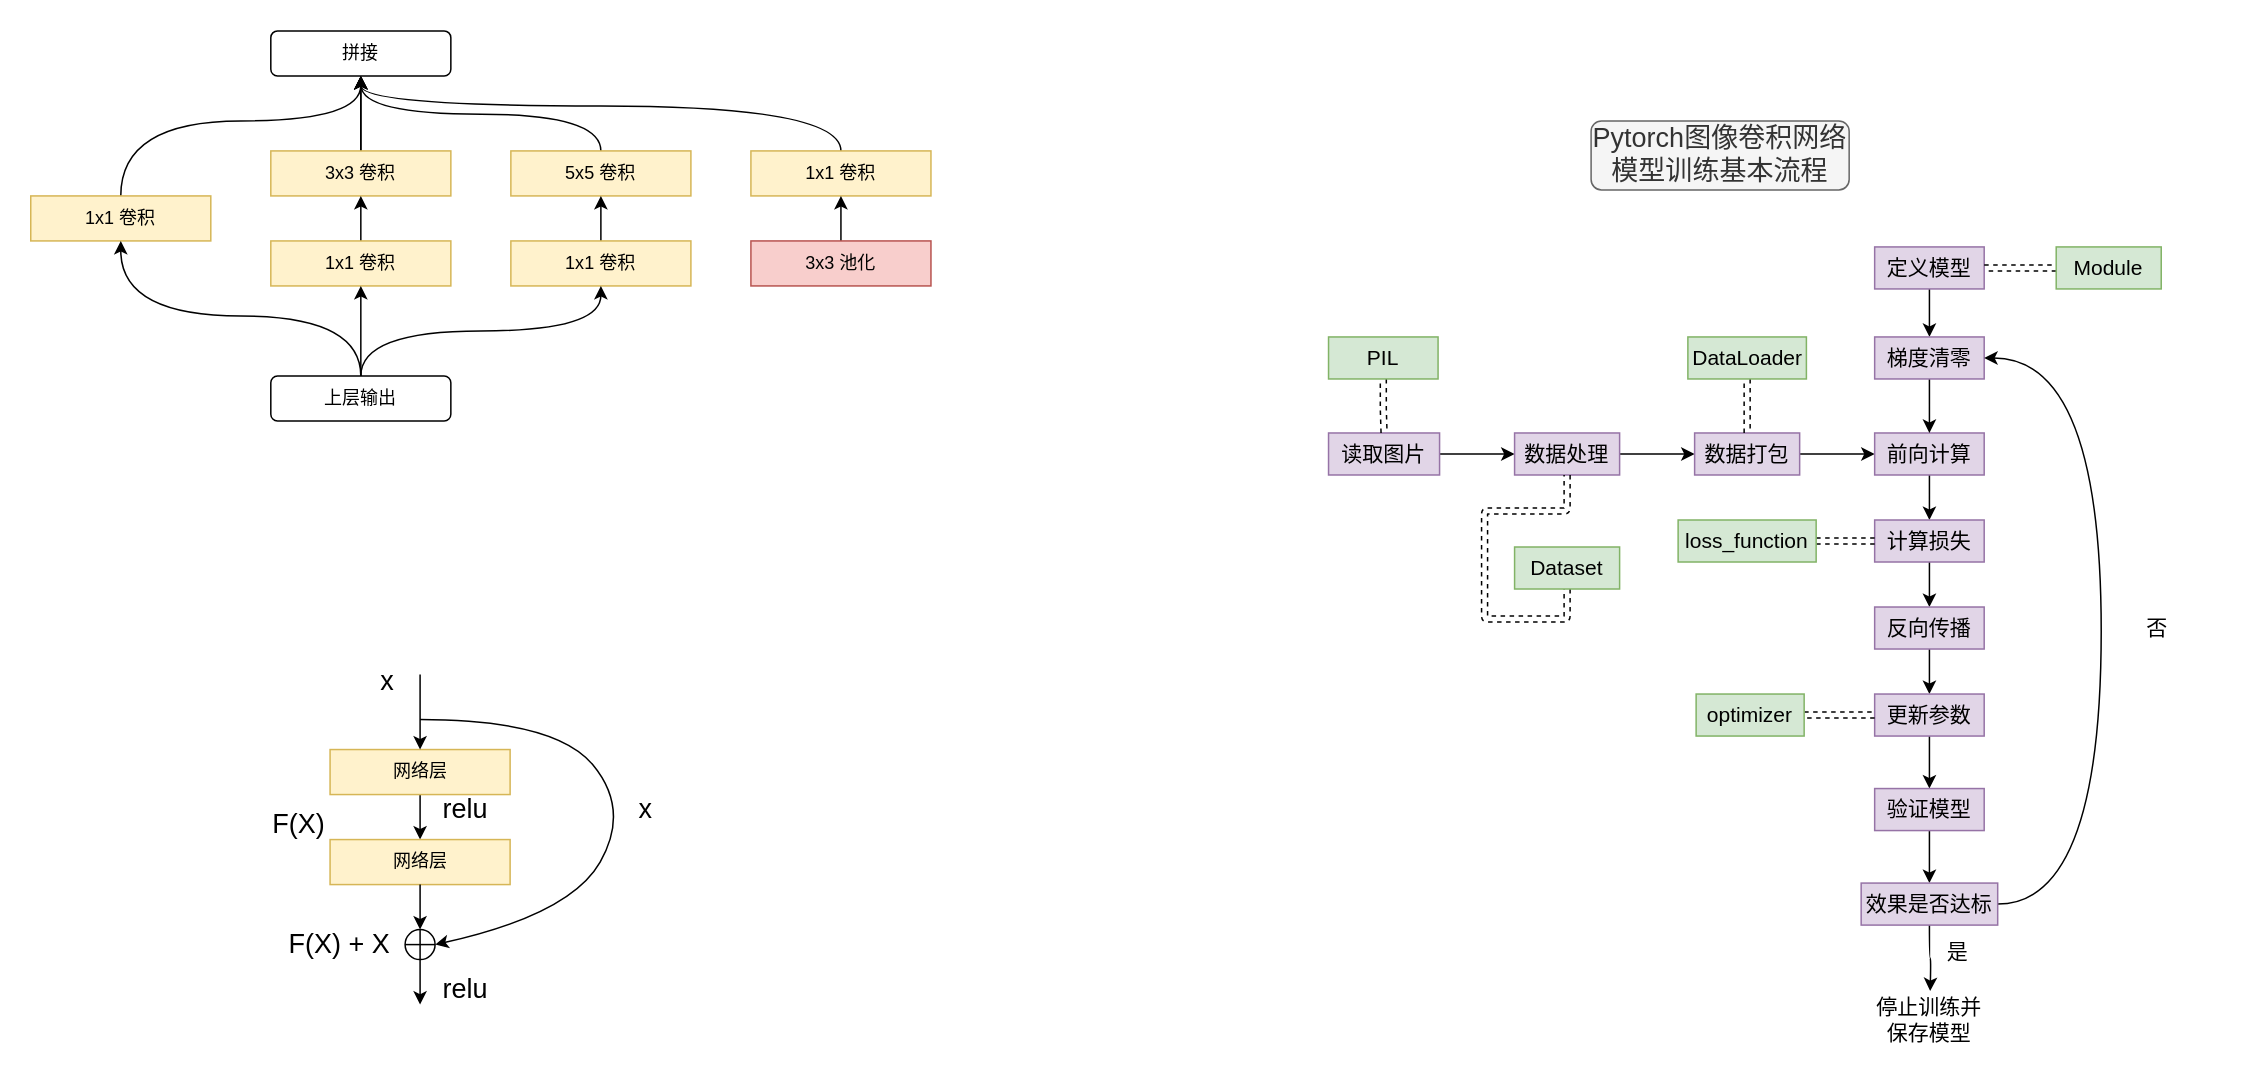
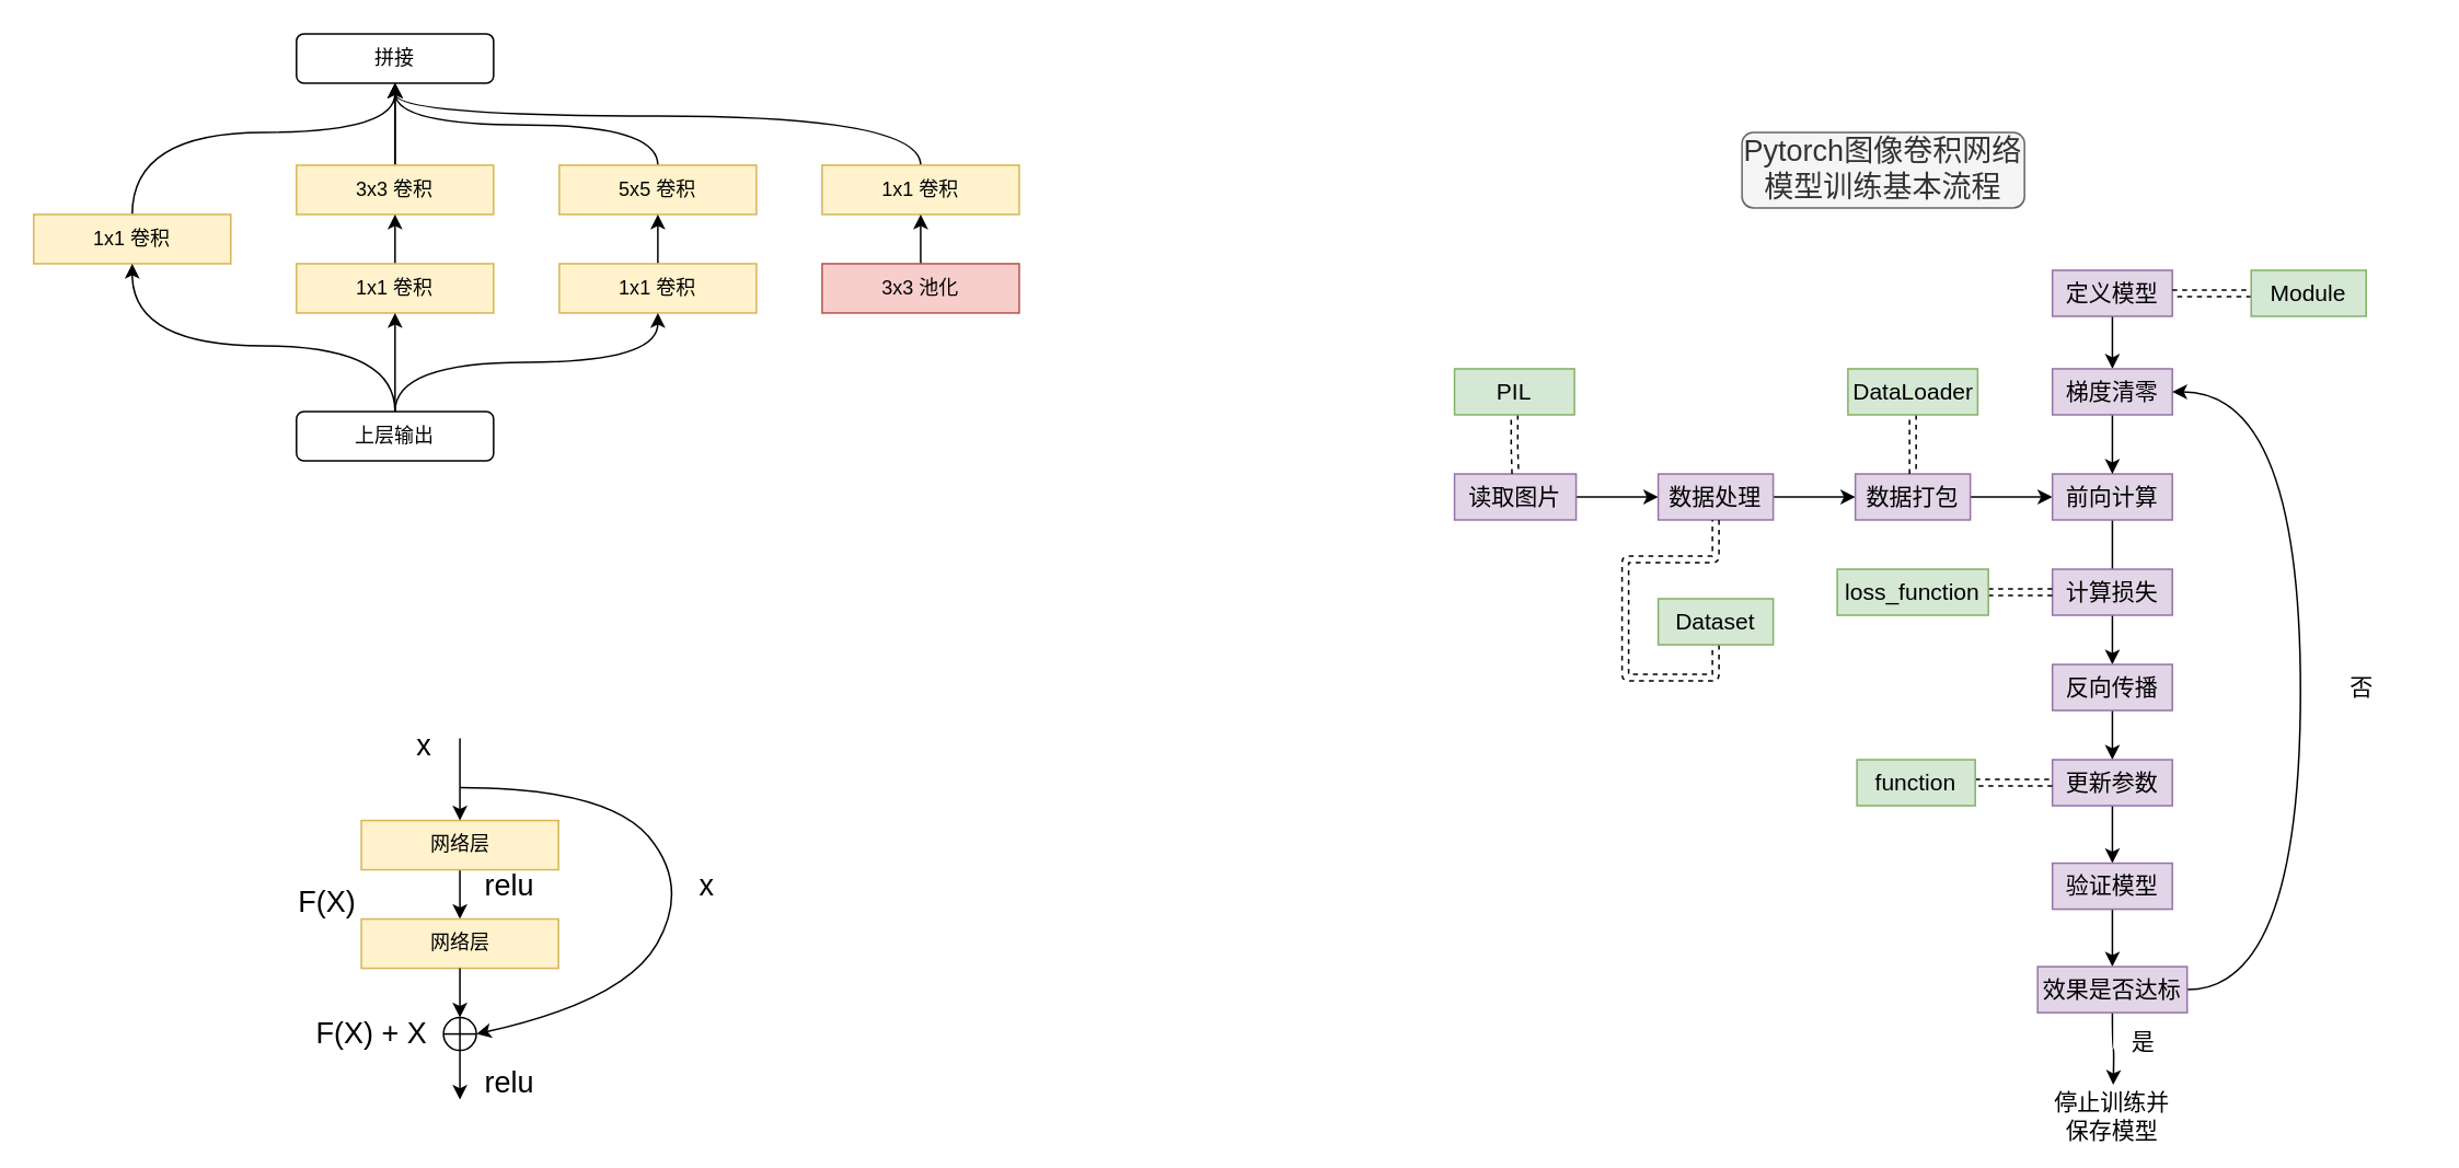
- <mxCell id="45" style="edgeStyle=orthogonalEdgeStyle;curved=1;orthogonalLoop=1;jettySize=auto;html=1;exitX=0.5;exitY=1;exitDx=0;exitDy=0;fontSize=14;" edge="1" parent="1" source="46" target="50"><mxGeometry relative="1" as="geometry" /></mxCell>
+ <mxCell id="45" style="edgeStyle=orthogonalEdgeStyle;curved=1;orthogonalLoop=1;jettySize=auto;html=1;exitX=0.5;exitY=1;exitDx=0;exitDy=0;fontSize=14;endArrow=none;" edge="1" parent="1" source="46" target="50"><mxGeometry relative="1" as="geometry" /></mxCell>
- <mxCell id="64" value="optimizer" style="rounded=0;whiteSpace=wrap;html=1;strokeWidth=1;fontSize=14;fillColor=#d5e8d4;strokeColor=#82b366;" vertex="1" parent="1"><mxGeometry x="1130" y="462" width="72" height="28" as="geometry" /></mxCell>
+ <mxCell id="64" value="function" style="rounded=0;whiteSpace=wrap;html=1;strokeWidth=1;fontSize=14;fillColor=#d5e8d4;strokeColor=#82b366;" vertex="1" parent="1"><mxGeometry x="1130" y="462" width="72" height="28" as="geometry" /></mxCell>
